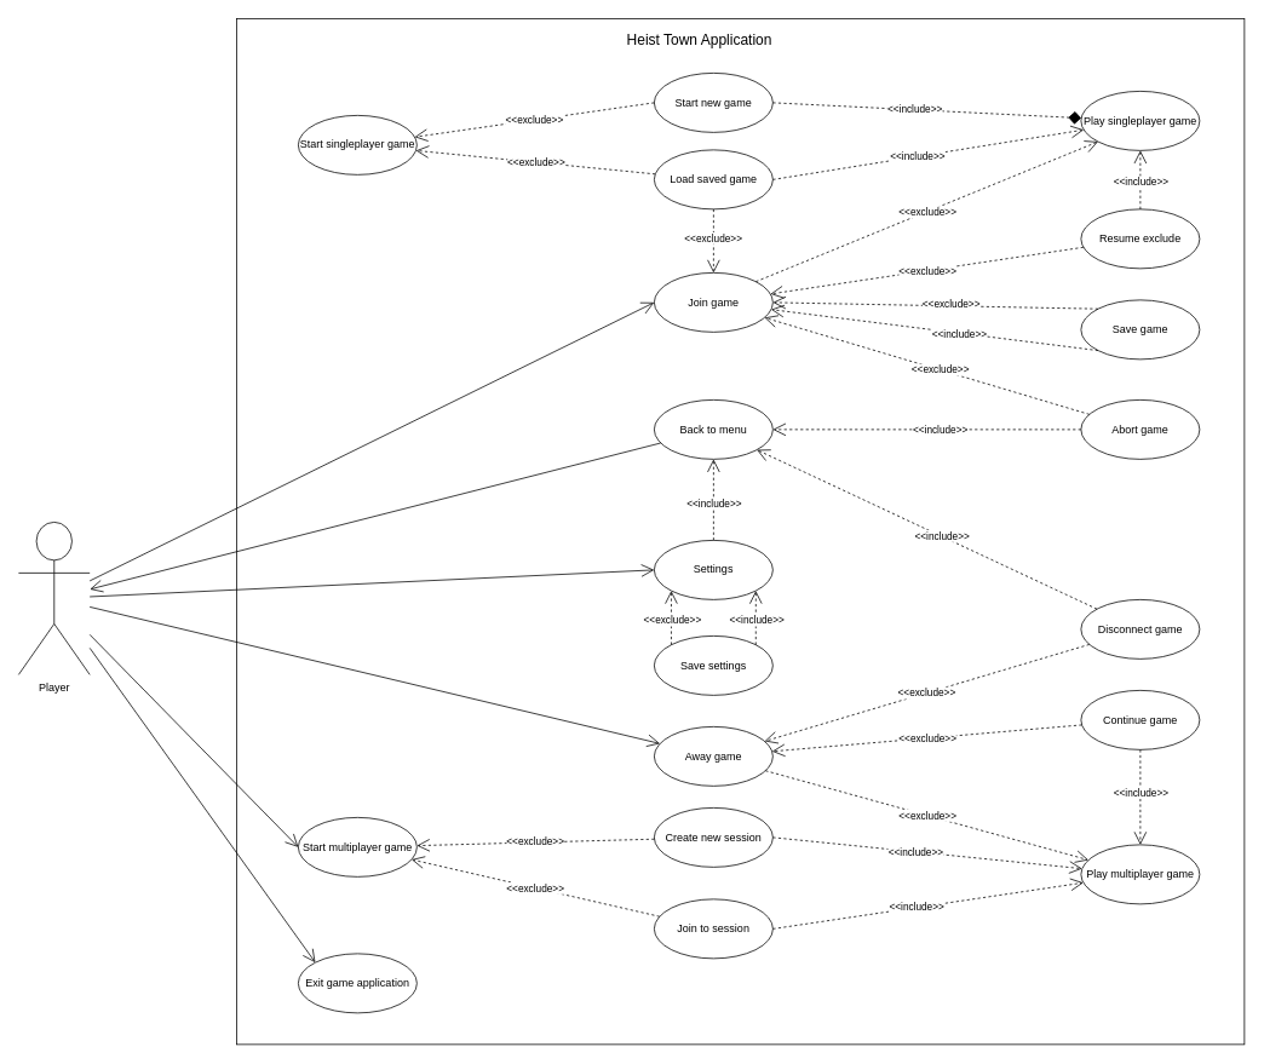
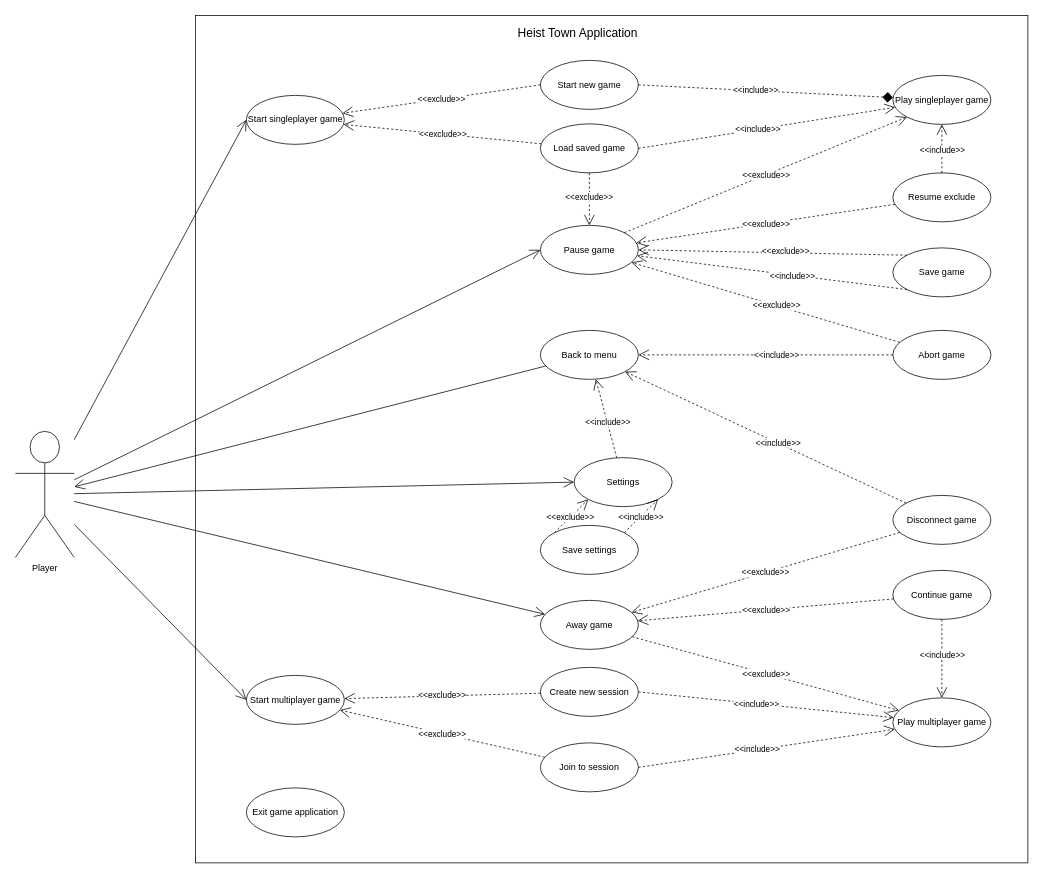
- <mxCell id="7" value="Join game" style="ellipse;whiteSpace=wrap;html=1;fillColor=none;" parent="1" vertex="1"><mxGeometry x="720.012" y="299.997" width="130.667" height="65.333" as="geometry" /></mxCell>
+ <mxCell id="7" value="Pause game" style="ellipse;whiteSpace=wrap;html=1;fillColor=none;" parent="1" vertex="1"><mxGeometry x="720.012" y="299.997" width="130.667" height="65.333" as="geometry" /></mxCell>
+ <mxCell id="6" value="" style="endArrow=open;endFill=1;endSize=12;html=1;entryX=0;entryY=0.5;entryDx=0;entryDy=0;" parent="1" source="4" target="5" edge="1"><mxGeometry width="160" relative="1" as="geometry"><mxPoint x="219.734" y="397.333" as="sourcePoint" /><mxPoint x="369.068" y="397.333" as="targetPoint" /></mxGeometry></mxCell>
- <mxCell id="18" value="Settings" style="ellipse;whiteSpace=wrap;html=1;fillColor=none;" parent="1" vertex="1"><mxGeometry x="720.011" y="594.673" width="130.667" height="65.333" as="geometry" /></mxCell>
+ <mxCell id="18" value="Settings" style="ellipse;whiteSpace=wrap;html=1;fillColor=none;" parent="1" vertex="1"><mxGeometry x="765.011" y="609.673" width="130.667" height="65.333" as="geometry" /></mxCell>
- <mxCell id="23" value="" style="endArrow=open;endFill=1;endSize=12;html=1;entryX=0;entryY=0;entryDx=0;entryDy=0;" parent="1" source="4" target="22" edge="1"><mxGeometry width="160" relative="1" as="geometry"><mxPoint x="42.4" y="628.507" as="sourcePoint" /><mxPoint x="341.068" y="980.667" as="targetPoint" /></mxGeometry></mxCell>
